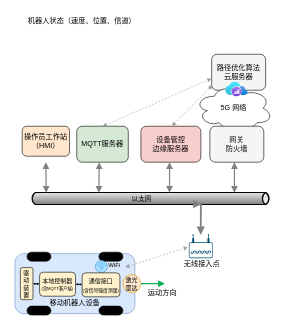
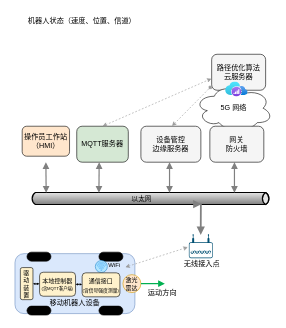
- <mxCell id="3" value="&lt;div&gt;设备管控&lt;/div&gt;&lt;div&gt;边缘服务器&lt;/div&gt;" style="rounded=1;whiteSpace=wrap;html=1;fillColor=#f8cecc;" parent="1" vertex="1"><mxGeometry x="234" y="210" width="100" height="60" as="geometry" /></mxCell>
+ <mxCell id="3" value="&lt;div&gt;设备管控&lt;/div&gt;&lt;div&gt;边缘服务器&lt;/div&gt;" style="rounded=1;whiteSpace=wrap;html=1;fillColor=#f5f5f5;" parent="1" vertex="1"><mxGeometry x="234" y="210" width="100" height="60" as="geometry" /></mxCell>
